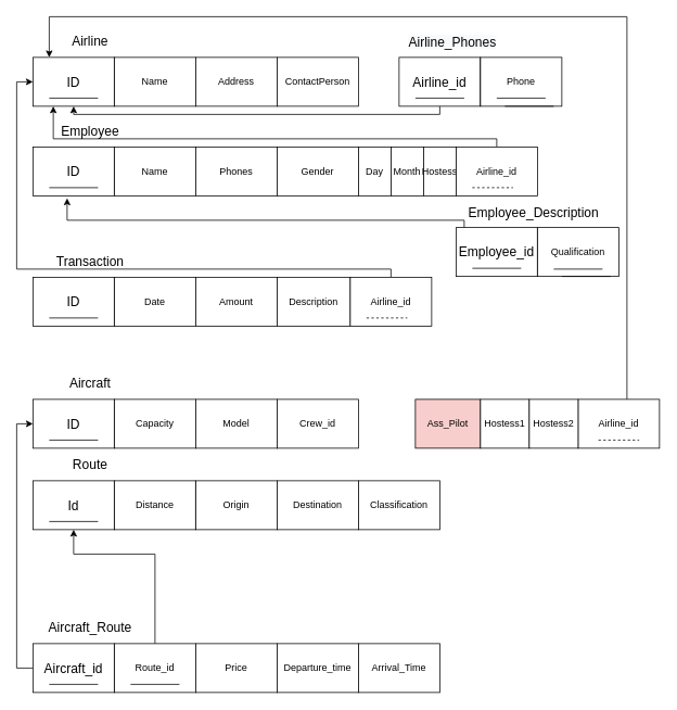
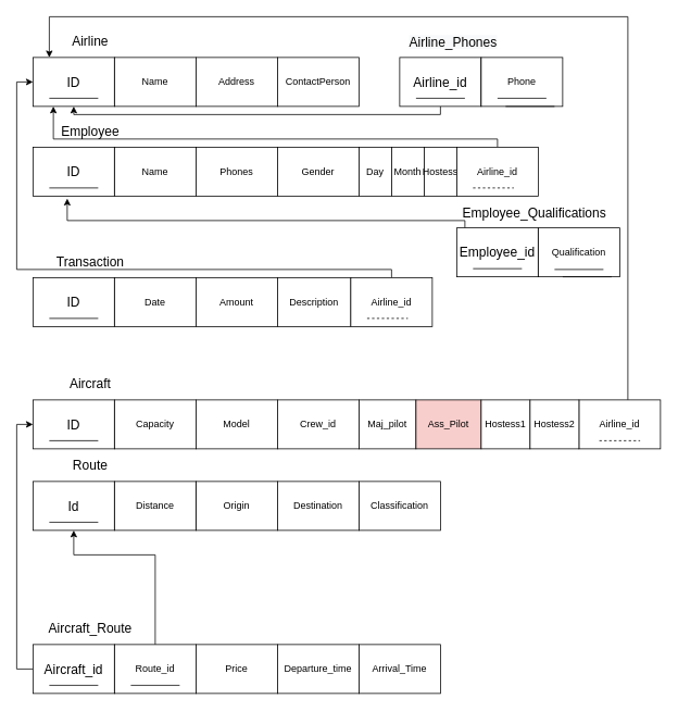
- <mxCell id="19" value="&lt;font style=&quot;font-size: 16px&quot;&gt;Employee_Description&lt;/font&gt;" style="text;html=1;resizable=0;autosize=1;align=center;verticalAlign=middle;points=[];fillColor=none;strokeColor=none;rounded=0;" vertex="1" parent="1"><mxGeometry x="560" y="250" width="190" height="20" as="geometry" /></mxCell>
+ <mxCell id="19" value="&lt;font style=&quot;font-size: 16px&quot;&gt;Employee_Qualifications&lt;/font&gt;" style="text;html=1;resizable=0;autosize=1;align=center;verticalAlign=middle;points=[];fillColor=none;strokeColor=none;rounded=0;" vertex="1" parent="1"><mxGeometry x="560" y="250" width="190" height="20" as="geometry" /></mxCell>
+ <mxCell id="74" value="Maj_pilot" style="rounded=0;whiteSpace=wrap;html=1;" vertex="1" parent="1"><mxGeometry x="440" y="490" width="70" height="60" as="geometry" /></mxCell>
